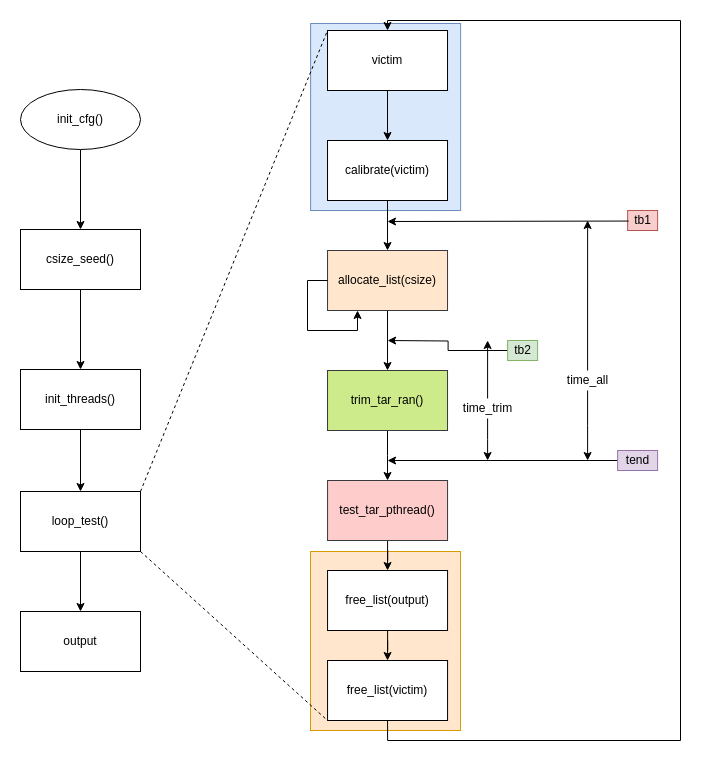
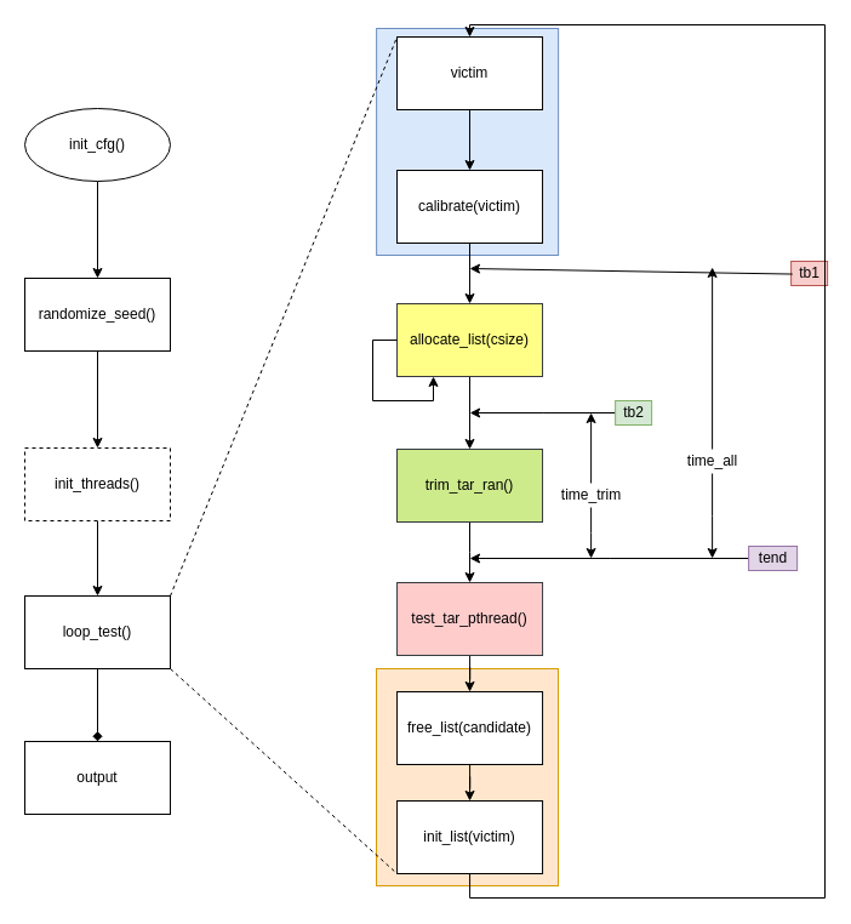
- <mxCell id="17" value="tb1" style="text;html=1;align=center;verticalAlign=middle;resizable=0;points=[];autosize=1;fillColor=#f8cecc;strokeColor=#b85450;" parent="1" vertex="1"><mxGeometry x="627.12" y="210" width="30" height="20" as="geometry" /></mxCell>
+ <mxCell id="17" value="tb1" style="text;html=1;align=center;verticalAlign=middle;resizable=0;points=[];autosize=1;fillColor=#f8cecc;strokeColor=#b85450;" parent="1" vertex="1"><mxGeometry x="652.12" y="215" width="30" height="20" as="geometry" /></mxCell>
- <mxCell id="7" value="csize_seed()" style="rounded=0;whiteSpace=wrap;html=1;" parent="1" vertex="1"><mxGeometry x="20" y="229" width="120" height="60" as="geometry" /></mxCell>
+ <mxCell id="7" value="randomize_seed()" style="rounded=0;whiteSpace=wrap;html=1;" parent="1" vertex="1"><mxGeometry x="20" y="229" width="120" height="60" as="geometry" /></mxCell>
- <mxCell id="15" value="allocate_list(csize)" style="rounded=0;whiteSpace=wrap;html=1;fillColor=#ffe6cc;strokeColor=#36393d;" parent="1" vertex="1"><mxGeometry x="327.03" y="250" width="120" height="60" as="geometry" /></mxCell>
+ <mxCell id="15" value="allocate_list(csize)" style="rounded=0;whiteSpace=wrap;html=1;fillColor=#ffff88;strokeColor=#36393d;" parent="1" vertex="1"><mxGeometry x="327.03" y="250" width="120" height="60" as="geometry" /></mxCell>
- <mxCell id="22" value="tb2" style="text;html=1;align=center;verticalAlign=middle;resizable=0;points=[];autosize=1;fillColor=#d5e8d4;strokeColor=#82b366;" parent="1" vertex="1"><mxGeometry x="507.12" y="340" width="30" height="20" as="geometry" /></mxCell>
+ <mxCell id="22" value="tb2" style="text;html=1;align=center;verticalAlign=middle;resizable=0;points=[];autosize=1;fillColor=#d5e8d4;strokeColor=#82b366;" parent="1" vertex="1"><mxGeometry x="507.12" y="330" width="30" height="20" as="geometry" /></mxCell>
- <mxCell id="9" value="init_threads()" style="rounded=0;whiteSpace=wrap;html=1;" parent="1" vertex="1"><mxGeometry x="20" y="369" width="120" height="60" as="geometry" /></mxCell>
+ <mxCell id="9" value="init_threads()" style="rounded=0;whiteSpace=wrap;html=1;dashed=1;" parent="1" vertex="1"><mxGeometry x="20" y="369" width="120" height="60" as="geometry" /></mxCell>
- <mxCell id="34" value="free_list(output)" style="rounded=0;whiteSpace=wrap;html=1;" parent="1" vertex="1"><mxGeometry x="327.06" y="570" width="120" height="60" as="geometry" /></mxCell>
+ <mxCell id="34" value="free_list(candidate)" style="rounded=0;whiteSpace=wrap;html=1;" parent="1" vertex="1"><mxGeometry x="327.06" y="570" width="120" height="60" as="geometry" /></mxCell>
- <mxCell id="37" style="edgeStyle=orthogonalEdgeStyle;rounded=0;orthogonalLoop=1;jettySize=auto;html=1;" parent="1" source="38" target="39" edge="1"><mxGeometry relative="1" as="geometry" /></mxCell>
+ <mxCell id="37" style="edgeStyle=orthogonalEdgeStyle;rounded=0;orthogonalLoop=1;jettySize=auto;html=1;endArrow=diamond;" parent="1" source="38" target="39" edge="1"><mxGeometry relative="1" as="geometry" /></mxCell>
- <mxCell id="36" value="free_list(victim)" style="rounded=0;whiteSpace=wrap;html=1;" parent="1" vertex="1"><mxGeometry x="327.06" y="660" width="120" height="60" as="geometry" /></mxCell>
+ <mxCell id="36" value="init_list(victim)" style="rounded=0;whiteSpace=wrap;html=1;" parent="1" vertex="1"><mxGeometry x="327.06" y="660" width="120" height="60" as="geometry" /></mxCell>
